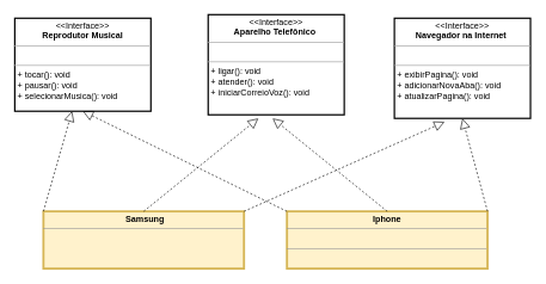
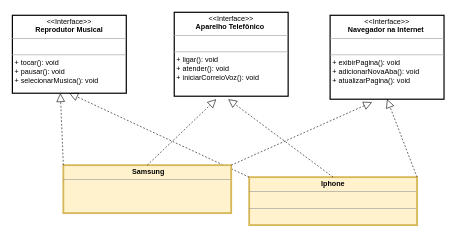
- <mxCell id="9" value="&lt;p style=&quot;margin:0px;margin-top:4px;text-align:center;&quot;&gt;&lt;/p&gt;&lt;p style=&quot;text-align: center; margin: 0px 0px 0px 4px;&quot;&gt;&lt;b&gt;Samsung&lt;/b&gt;&lt;/p&gt;&lt;hr style=&quot;text-align: center;&quot; size=&quot;1&quot;&gt;&lt;p style=&quot;margin:0px;margin-left:4px;&quot;&gt;&lt;br&gt;&lt;/p&gt;" style="verticalAlign=top;align=left;overflow=fill;fontSize=12;fontFamily=Helvetica;html=1;fillColor=#fff2cc;strokeColor=#d6b656;strokeWidth=3;" vertex="1" parent="1"><mxGeometry x="60" y="295" width="280" height="80" as="geometry" /></mxCell>
+ <mxCell id="9" value="&lt;p style=&quot;margin:0px;margin-top:4px;text-align:center;&quot;&gt;&lt;/p&gt;&lt;p style=&quot;text-align: center; margin: 0px 0px 0px 4px;&quot;&gt;&lt;b&gt;Samsung&lt;/b&gt;&lt;/p&gt;&lt;hr style=&quot;text-align: center;&quot; size=&quot;1&quot;&gt;&lt;p style=&quot;margin:0px;margin-left:4px;&quot;&gt;&lt;br&gt;&lt;/p&gt;" style="verticalAlign=top;align=left;overflow=fill;fontSize=12;fontFamily=Helvetica;html=1;fillColor=#fff2cc;strokeColor=#d6b656;strokeWidth=3;" vertex="1" parent="1"><mxGeometry x="105" y="275" width="280" height="80" as="geometry" /></mxCell>
- <mxCell id="5" value="&lt;p style=&quot;margin:0px;margin-top:4px;text-align:center;&quot;&gt;&lt;b&gt;Iphone&lt;/b&gt;&lt;/p&gt;&lt;hr size=&quot;1&quot;&gt;&lt;p style=&quot;margin:0px;margin-left:4px;&quot;&gt;&lt;br&gt;&lt;/p&gt;&lt;hr size=&quot;1&quot;&gt;&lt;p style=&quot;margin:0px;margin-left:4px;&quot;&gt;&lt;br&gt;&lt;/p&gt;" style="verticalAlign=top;align=left;overflow=fill;fontSize=12;fontFamily=Helvetica;html=1;fillColor=#fff2cc;strokeColor=#d6b656;strokeWidth=3;" parent="1" vertex="1"><mxGeometry x="400" y="295" width="280" height="80" as="geometry" /></mxCell>
+ <mxCell id="5" value="&lt;p style=&quot;margin:0px;margin-top:4px;text-align:center;&quot;&gt;&lt;b&gt;Iphone&lt;/b&gt;&lt;/p&gt;&lt;hr size=&quot;1&quot;&gt;&lt;p style=&quot;margin:0px;margin-left:4px;&quot;&gt;&lt;br&gt;&lt;/p&gt;&lt;hr size=&quot;1&quot;&gt;&lt;p style=&quot;margin:0px;margin-left:4px;&quot;&gt;&lt;br&gt;&lt;/p&gt;" style="verticalAlign=top;align=left;overflow=fill;fontSize=12;fontFamily=Helvetica;html=1;fillColor=#fff2cc;strokeColor=#d6b656;strokeWidth=3;" parent="1" vertex="1"><mxGeometry x="415" y="295" width="280" height="80" as="geometry" /></mxCell>
